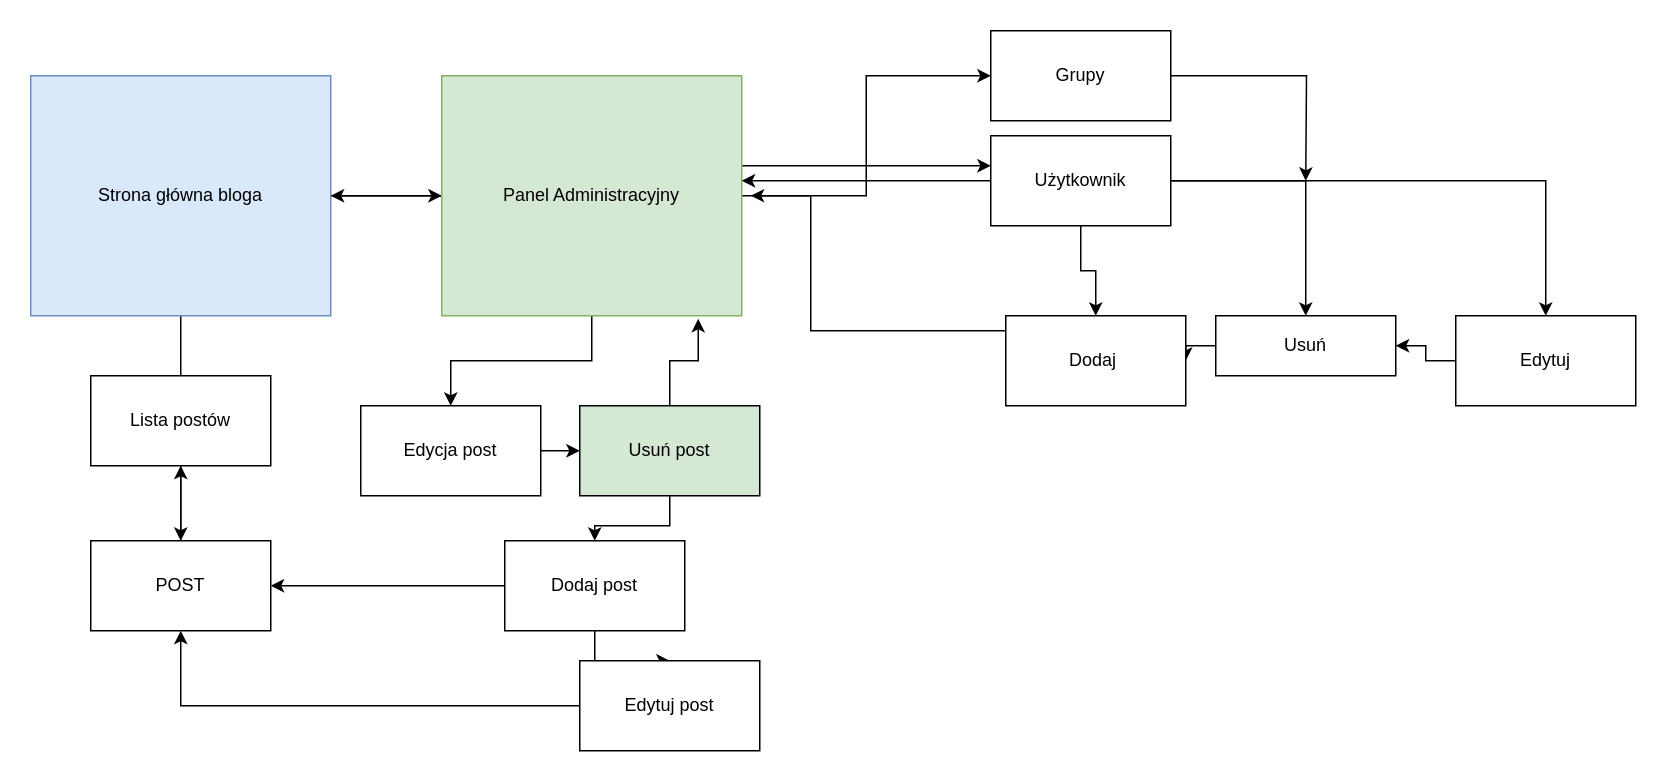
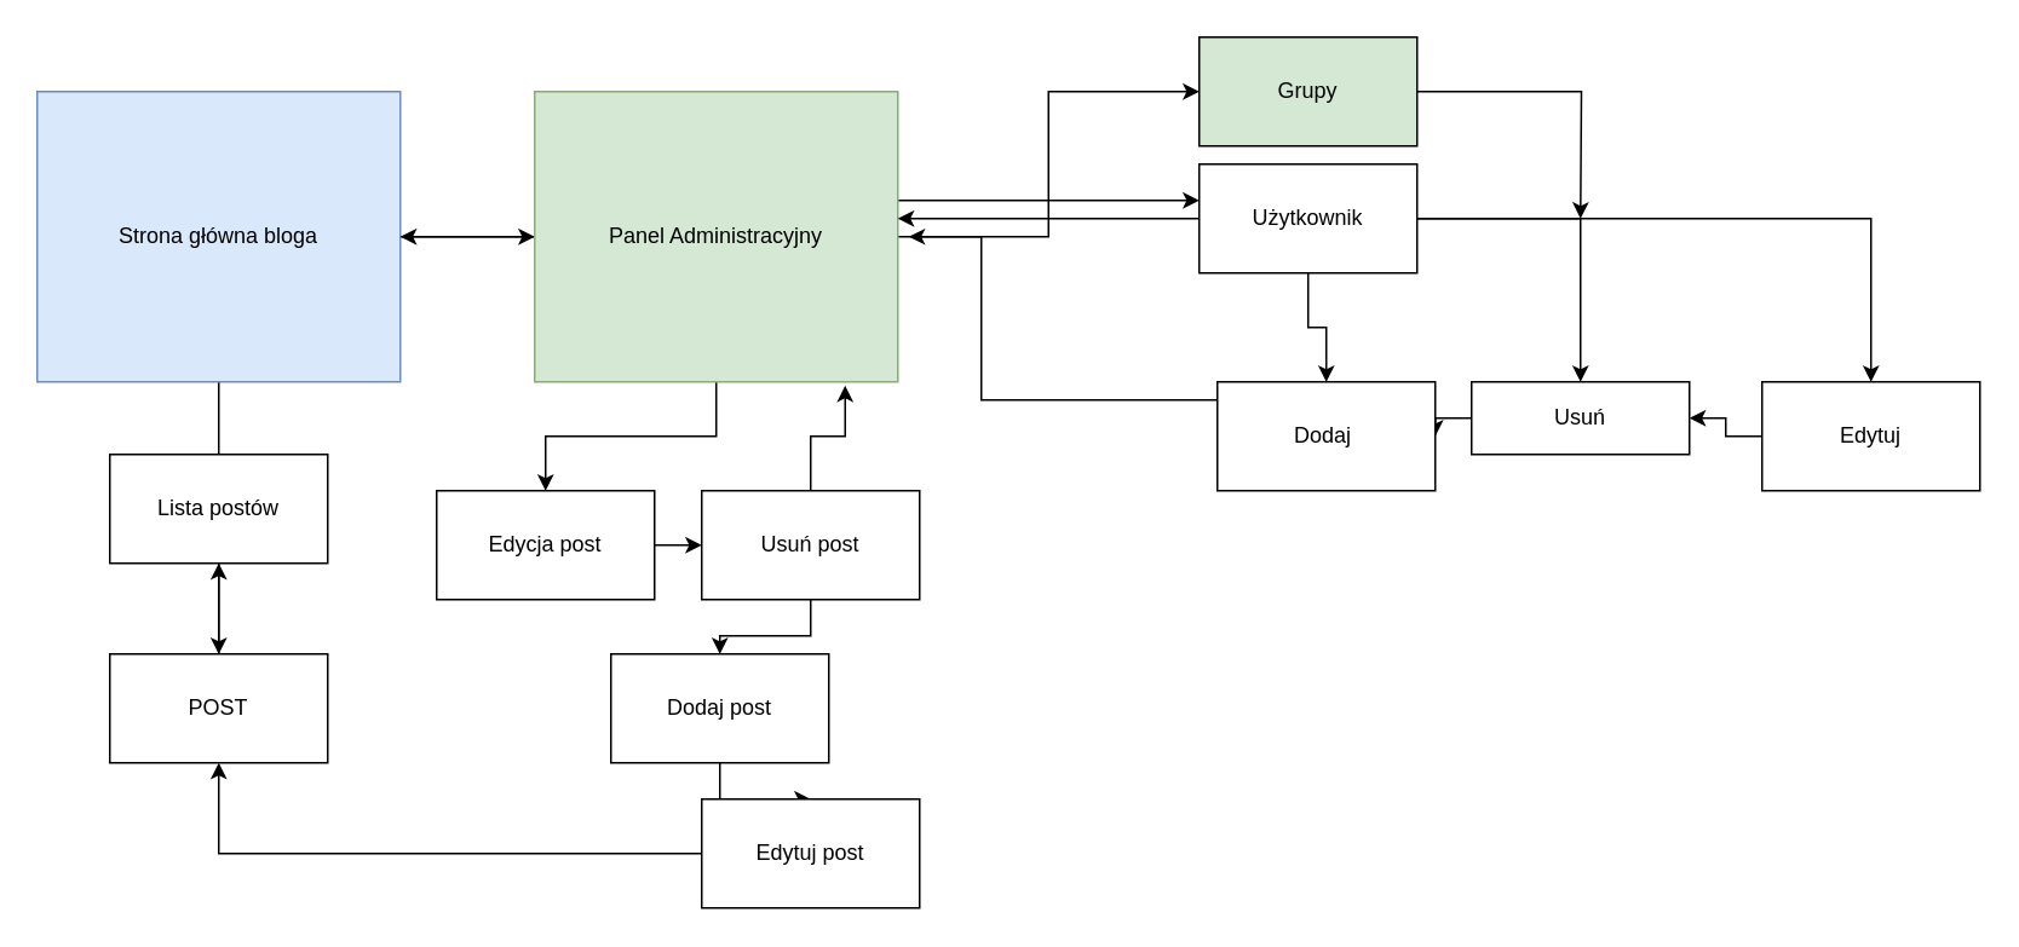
- <mxCell id="37" value="Grupy" style="rounded=0;whiteSpace=wrap;html=1;glass=0;shadow=0;sketch=0;" parent="1" vertex="1"><mxGeometry x="660" y="20" width="120" height="60" as="geometry" /></mxCell>
+ <mxCell id="37" value="Grupy" style="rounded=0;whiteSpace=wrap;html=1;glass=0;shadow=0;sketch=0;fillColor=#d5e8d4;" parent="1" vertex="1"><mxGeometry x="660" y="20" width="120" height="60" as="geometry" /></mxCell>
- <mxCell id="19" value="Usuń post" style="whiteSpace=wrap;html=1;rounded=0;fillColor=#d5e8d4;" parent="1" vertex="1"><mxGeometry x="386" y="270" width="120" height="60" as="geometry" /></mxCell>
+ <mxCell id="19" value="Usuń post" style="whiteSpace=wrap;html=1;rounded=0;" parent="1" vertex="1"><mxGeometry x="386" y="270" width="120" height="60" as="geometry" /></mxCell>
- <mxCell id="22" style="edgeStyle=orthogonalEdgeStyle;rounded=0;orthogonalLoop=1;jettySize=auto;html=1;entryX=1;entryY=0.5;entryDx=0;entryDy=0;" parent="1" source="23" target="14" edge="1"><mxGeometry relative="1" as="geometry" /></mxCell>
